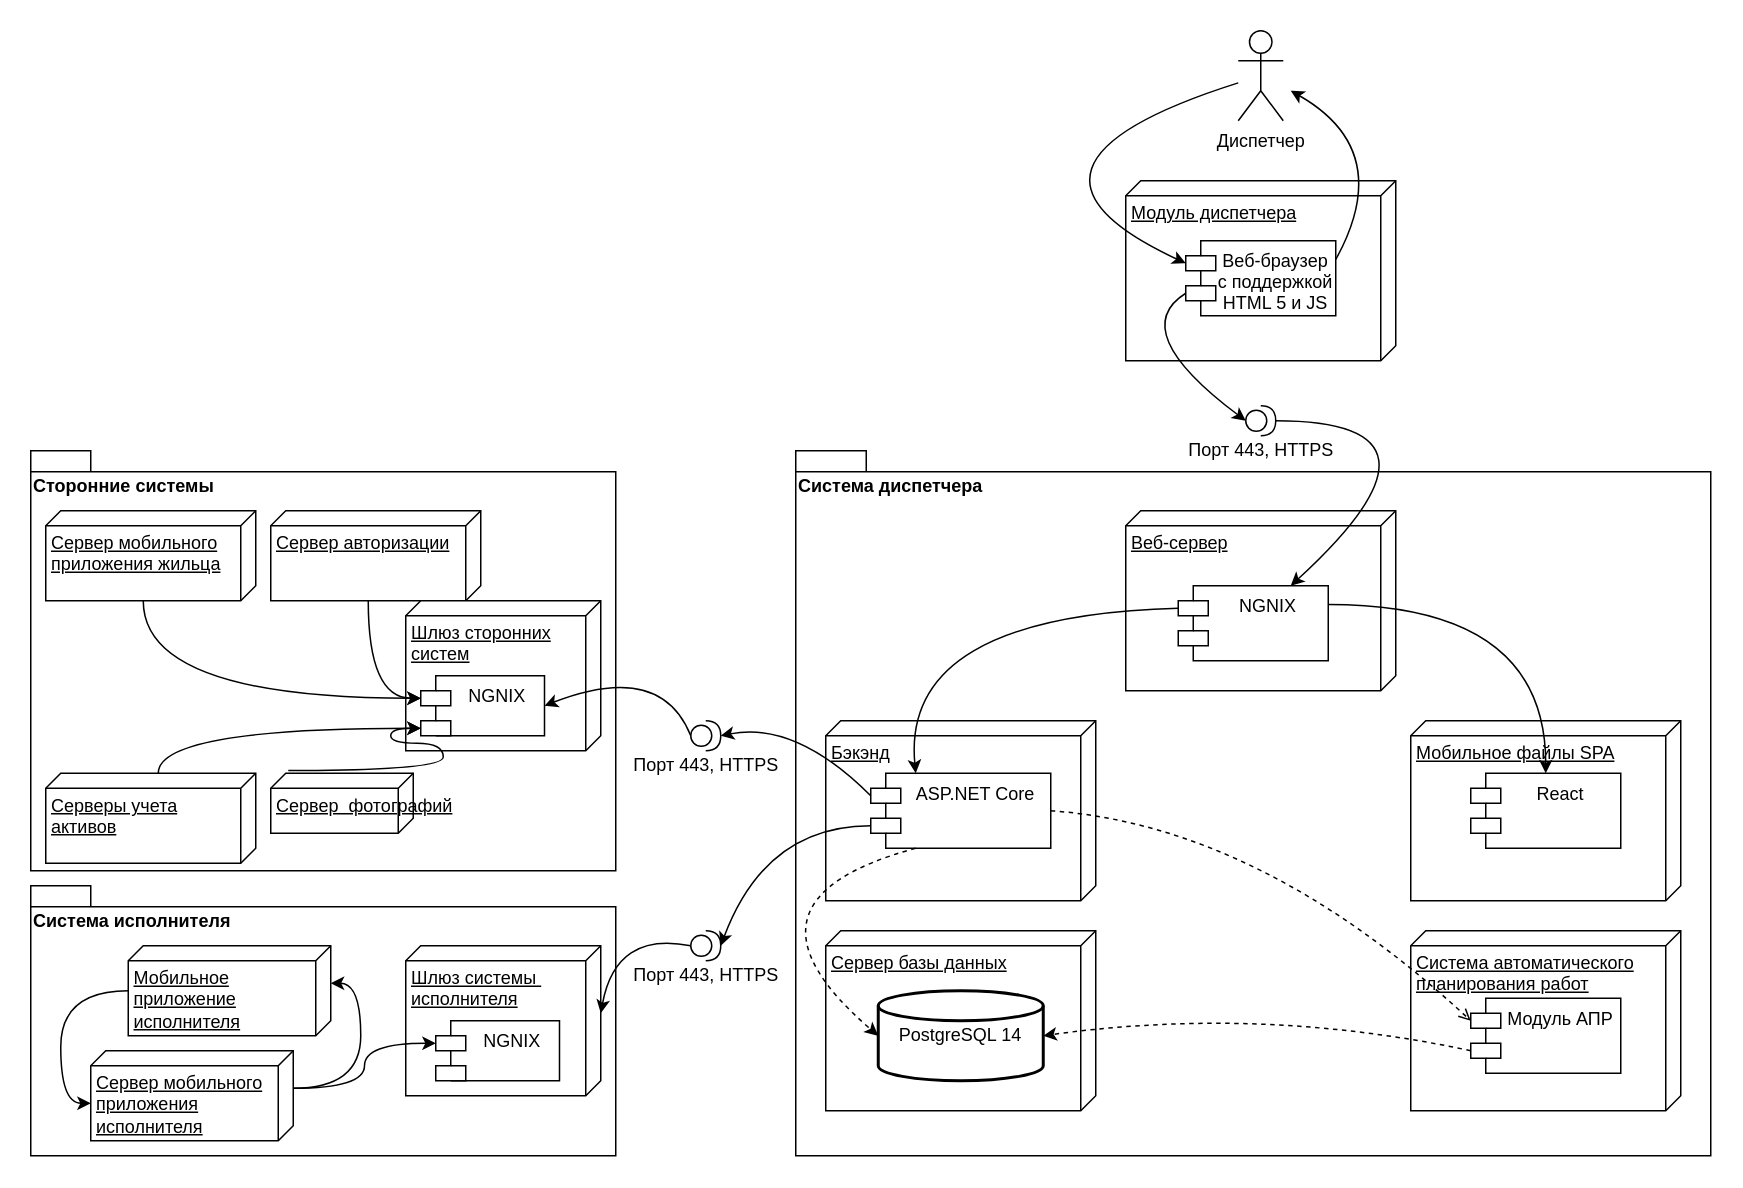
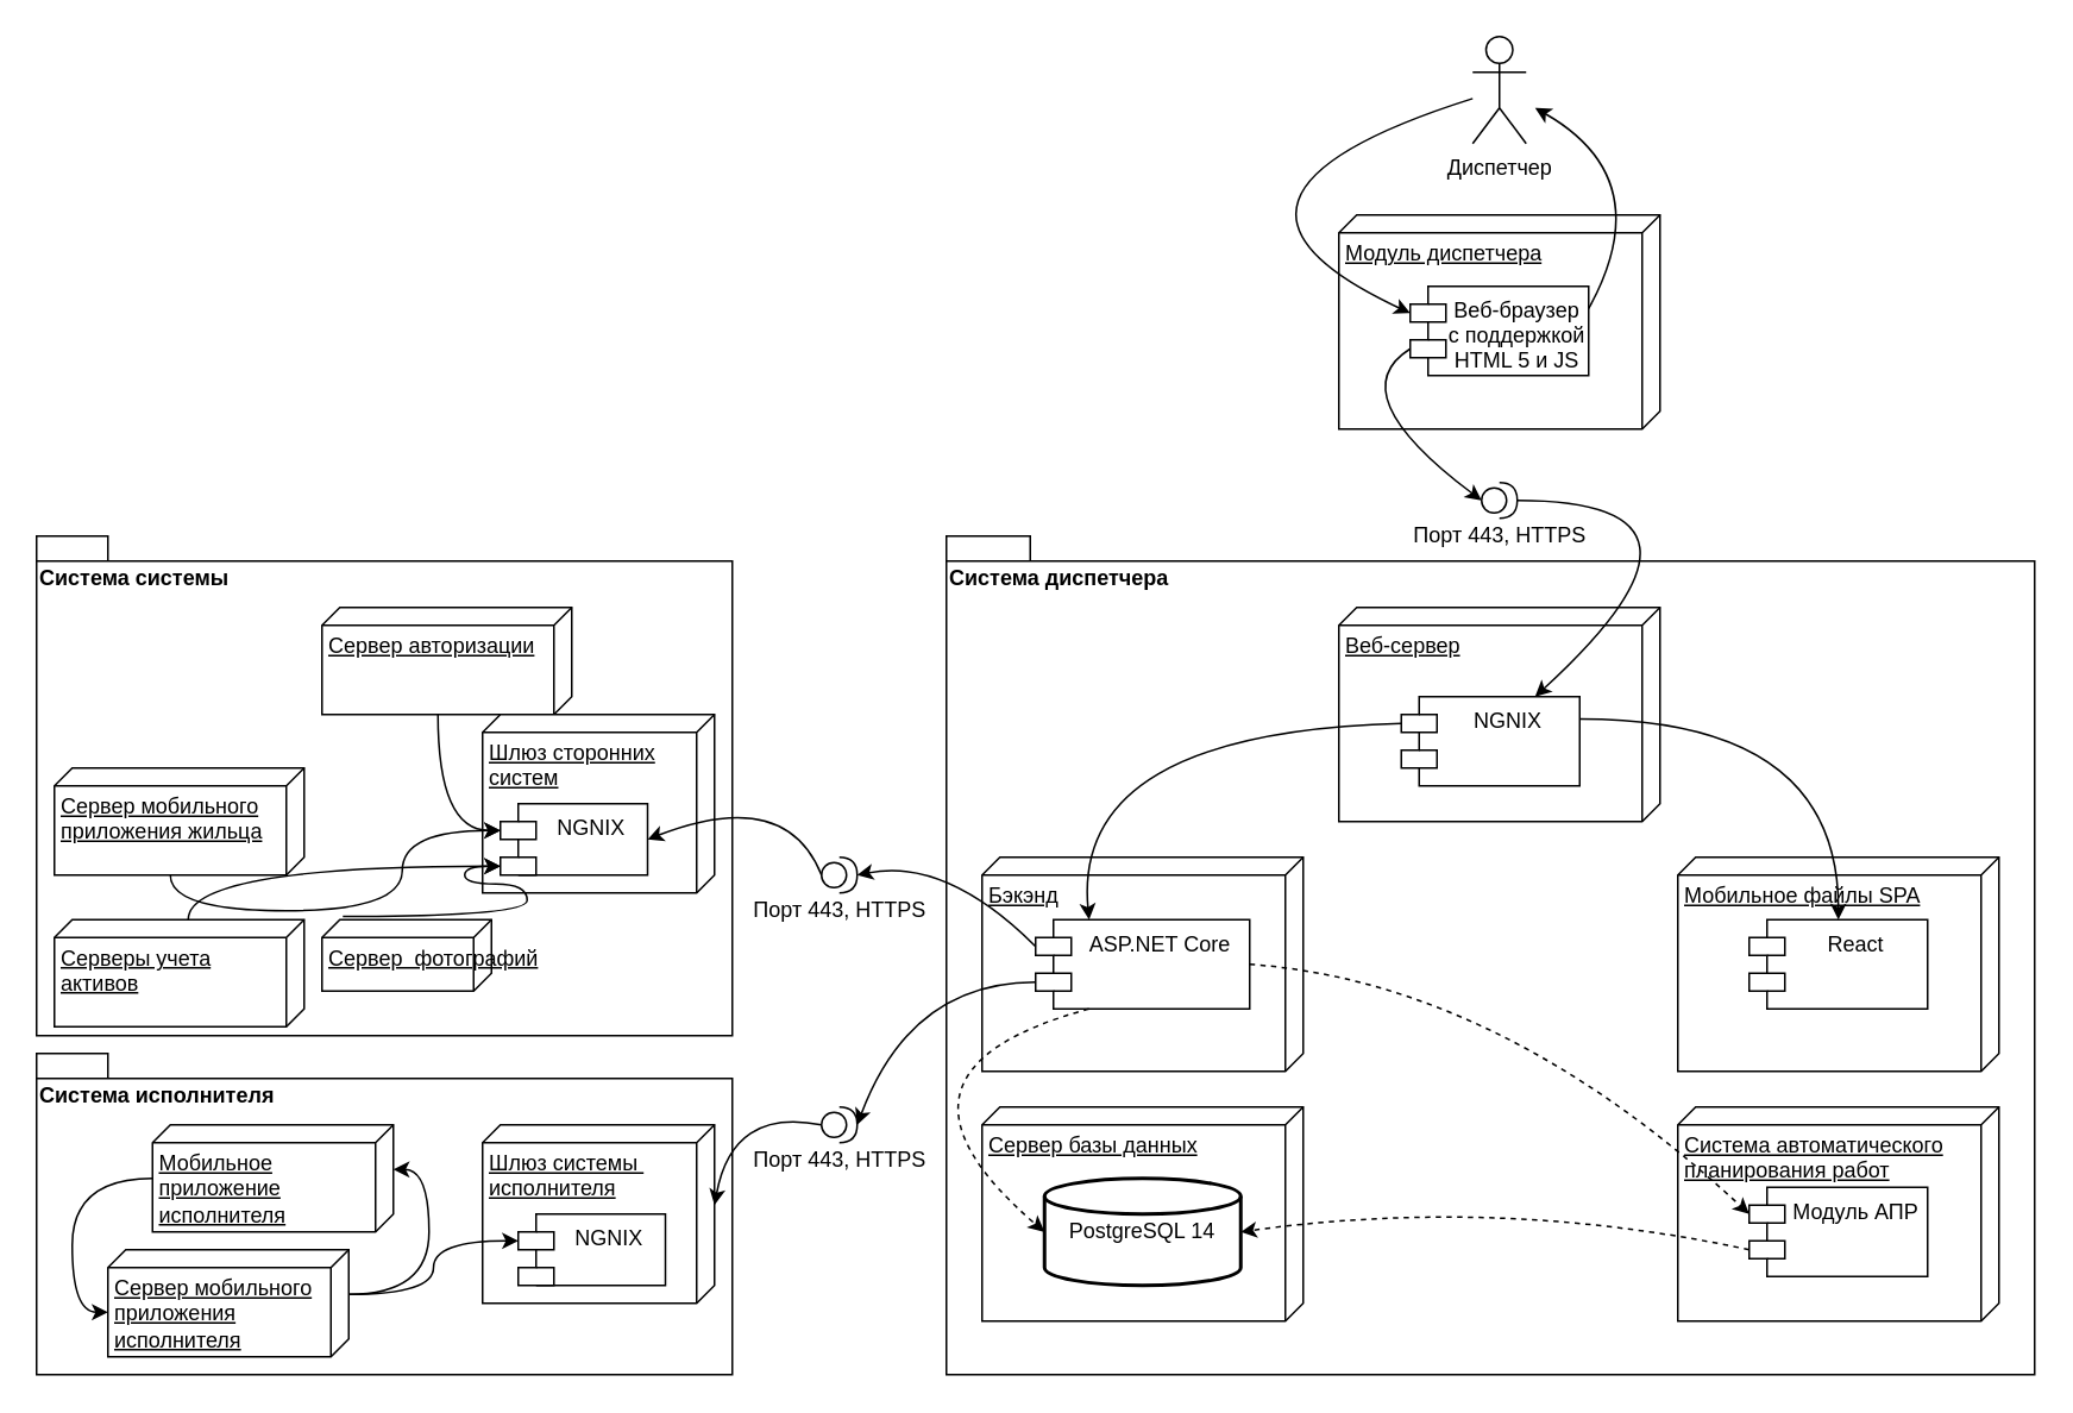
- <mxCell id="3" value="Сторонние системы" style="shape=folder;fontStyle=1;spacingTop=10;tabWidth=40;tabHeight=14;tabPosition=left;html=1;verticalAlign=top;align=left;" parent="1" vertex="1"><mxGeometry y="300" width="390" height="280" as="geometry" x="20" /></mxCell>
+ <mxCell id="3" value="Система системы" style="shape=folder;fontStyle=1;spacingTop=10;tabWidth=40;tabHeight=14;tabPosition=left;html=1;verticalAlign=top;align=left;" parent="1" vertex="1"><mxGeometry y="300" width="390" height="280" as="geometry" x="20" /></mxCell>
- <mxCell id="4" value="Сервер мобильного &lt;br&gt;приложения жильца" style="verticalAlign=top;align=left;spacingTop=8;spacingLeft=2;spacingRight=12;shape=cube;size=10;direction=south;fontStyle=4;html=1;" parent="1" vertex="1"><mxGeometry x="30" y="340" width="140" height="60" as="geometry" /></mxCell>
+ <mxCell id="4" value="Сервер мобильного &lt;br&gt;приложения жильца" style="verticalAlign=top;align=left;spacingTop=8;spacingLeft=2;spacingRight=12;shape=cube;size=10;direction=south;fontStyle=4;html=1;" parent="1" vertex="1"><mxGeometry x="30" y="430" width="140" height="60" as="geometry" /></mxCell>
- <mxCell id="30" value="" style="curved=1;endArrow=open;html=1;rounded=0;dashed=1;exitX=1;exitY=0.5;exitDx=0;exitDy=0;entryX=0;entryY=0;entryDx=0;entryDy=15;entryPerimeter=0;" parent="1" source="13" target="28" edge="1"><mxGeometry width="50" height="50" relative="1" as="geometry"><mxPoint x="780" y="630" as="sourcePoint" /><mxPoint x="830" y="580" as="targetPoint" /><Array as="points"><mxPoint x="840" y="550" /></Array></mxGeometry></mxCell>
+ <mxCell id="30" value="" style="curved=1;endArrow=classic;html=1;rounded=0;dashed=1;exitX=1;exitY=0.5;exitDx=0;exitDy=0;entryX=0;entryY=0;entryDx=0;entryDy=15;entryPerimeter=0;" parent="1" source="13" target="28" edge="1"><mxGeometry width="50" height="50" relative="1" as="geometry"><mxPoint x="780" y="630" as="sourcePoint" /><mxPoint x="830" y="580" as="targetPoint" /><Array as="points"><mxPoint x="840" y="550" /></Array></mxGeometry></mxCell>
